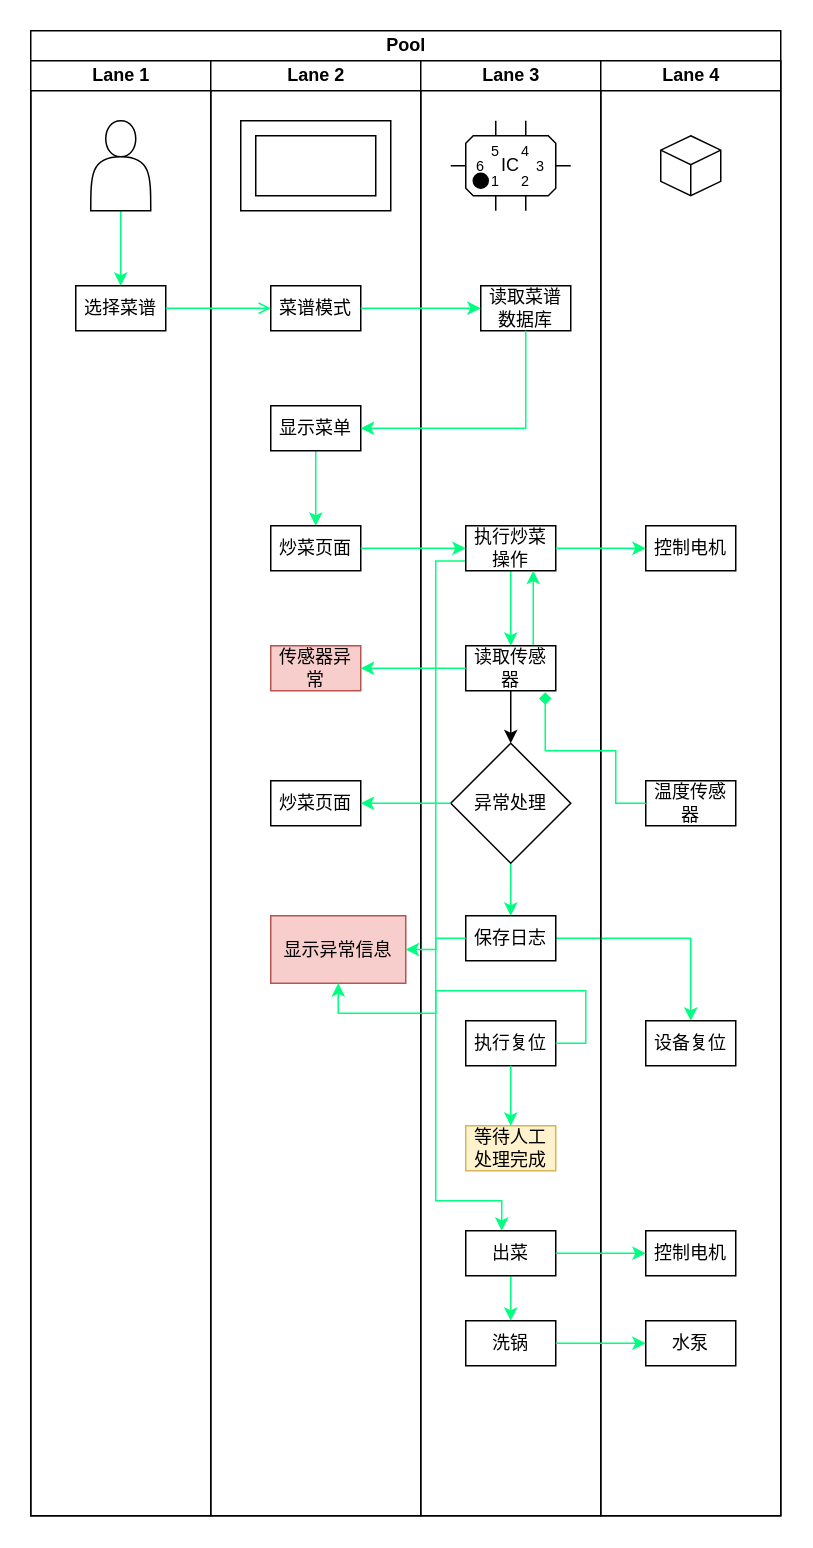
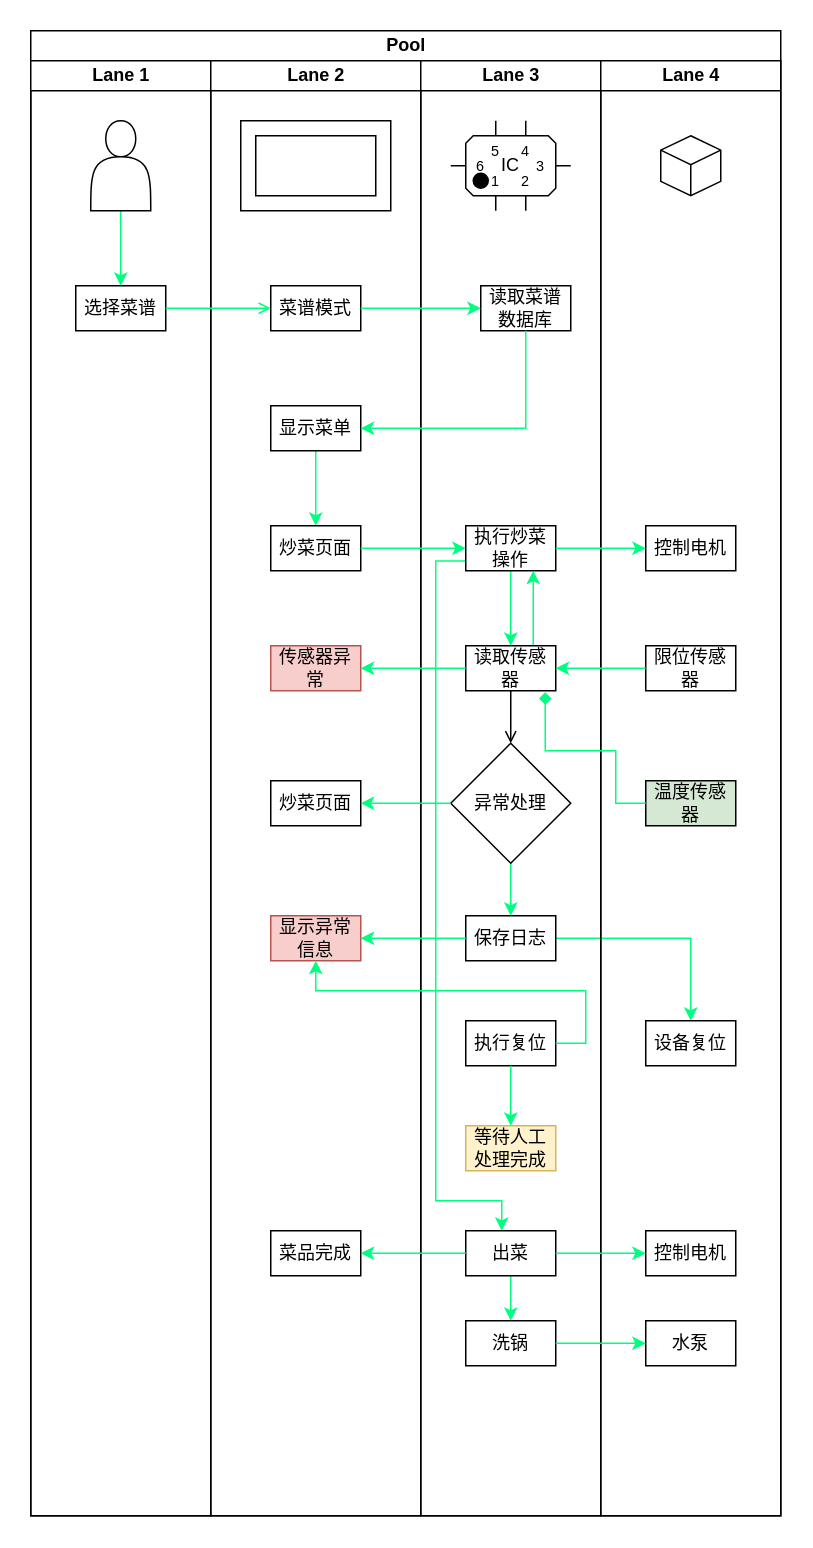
+ <mxCell id="49" style="edgeStyle=orthogonalEdgeStyle;rounded=0;orthogonalLoop=1;jettySize=auto;html=1;exitX=0;exitY=0.5;exitDx=0;exitDy=0;entryX=1;entryY=0.5;entryDx=0;entryDy=0;strokeColor=#00FF80;" edge="1" parent="2" source="39" target="25"><mxGeometry relative="1" as="geometry" /></mxCell>
+ <mxCell id="39" value="限位传感器" style="whiteSpace=wrap;html=1;" vertex="1" parent="36"><mxGeometry x="30" y="390" width="60" height="30" as="geometry" /></mxCell>
- <mxCell id="23" value="" style="edgeStyle=orthogonalEdgeStyle;rounded=0;orthogonalLoop=1;jettySize=auto;html=1;" edge="1" parent="17" source="25" target="27"><mxGeometry relative="1" as="geometry" /></mxCell>
+ <mxCell id="23" value="" style="edgeStyle=orthogonalEdgeStyle;rounded=0;orthogonalLoop=1;jettySize=auto;html=1;endArrow=open;" edge="1" parent="17" source="25" target="27"><mxGeometry relative="1" as="geometry" /></mxCell>
- <mxCell id="40" value="温度传感器" style="whiteSpace=wrap;html=1;" vertex="1" parent="36"><mxGeometry x="30" y="480" width="60" height="30" as="geometry" /></mxCell>
+ <mxCell id="40" value="温度传感器" style="whiteSpace=wrap;html=1;fillColor=#d5e8d4;" vertex="1" parent="36"><mxGeometry x="30" y="480" width="60" height="30" as="geometry" /></mxCell>
- <mxCell id="15" value="显示异常信息" style="whiteSpace=wrap;html=1;fillColor=#f8cecc;strokeColor=#b85450;" vertex="1" parent="7"><mxGeometry x="40" y="570" width="90" height="45" as="geometry" /></mxCell>
+ <mxCell id="15" value="显示异常信息" style="whiteSpace=wrap;html=1;fillColor=#f8cecc;strokeColor=#b85450;" vertex="1" parent="7"><mxGeometry x="40" y="570" width="60" height="30" as="geometry" /></mxCell>
+ <mxCell id="16" value="菜品完成" style="whiteSpace=wrap;html=1;" vertex="1" parent="7"><mxGeometry x="40" y="780" width="60" height="30" as="geometry" /></mxCell>
+ <mxCell id="55" value="" style="edgeStyle=orthogonalEdgeStyle;rounded=0;orthogonalLoop=1;jettySize=auto;html=1;strokeColor=#00FF80;" edge="1" parent="2" source="34" target="16"><mxGeometry relative="1" as="geometry" /></mxCell>
